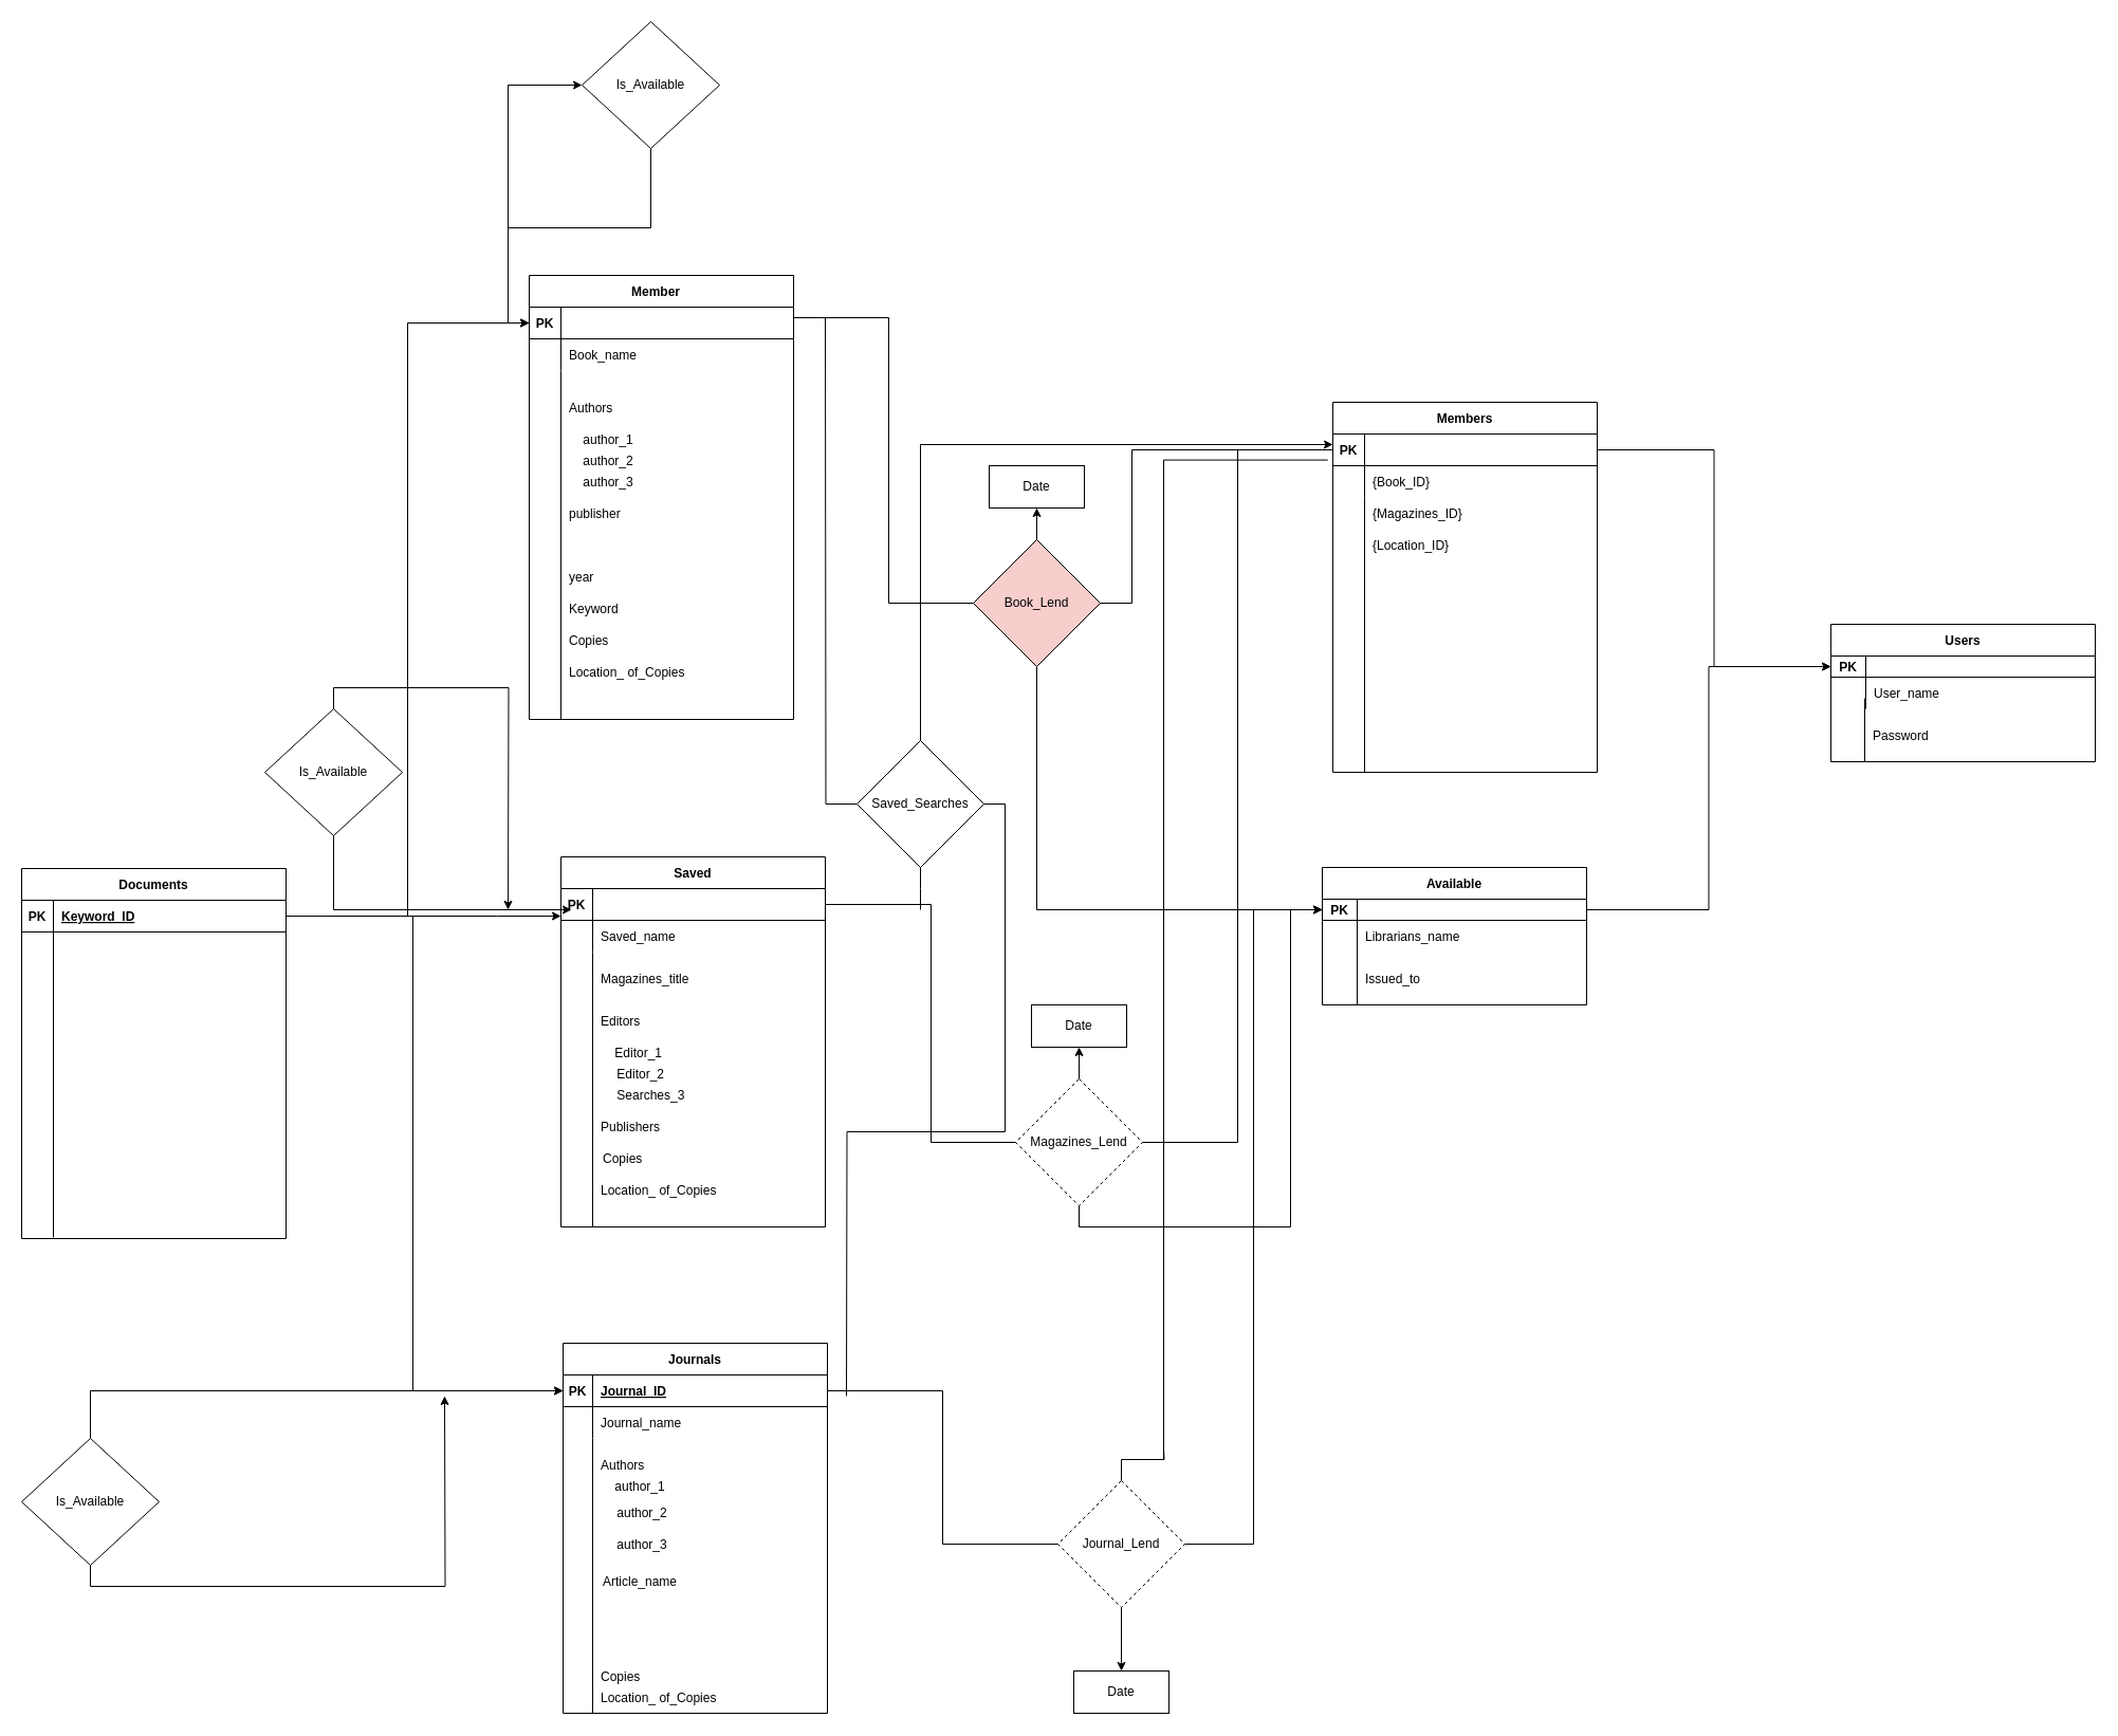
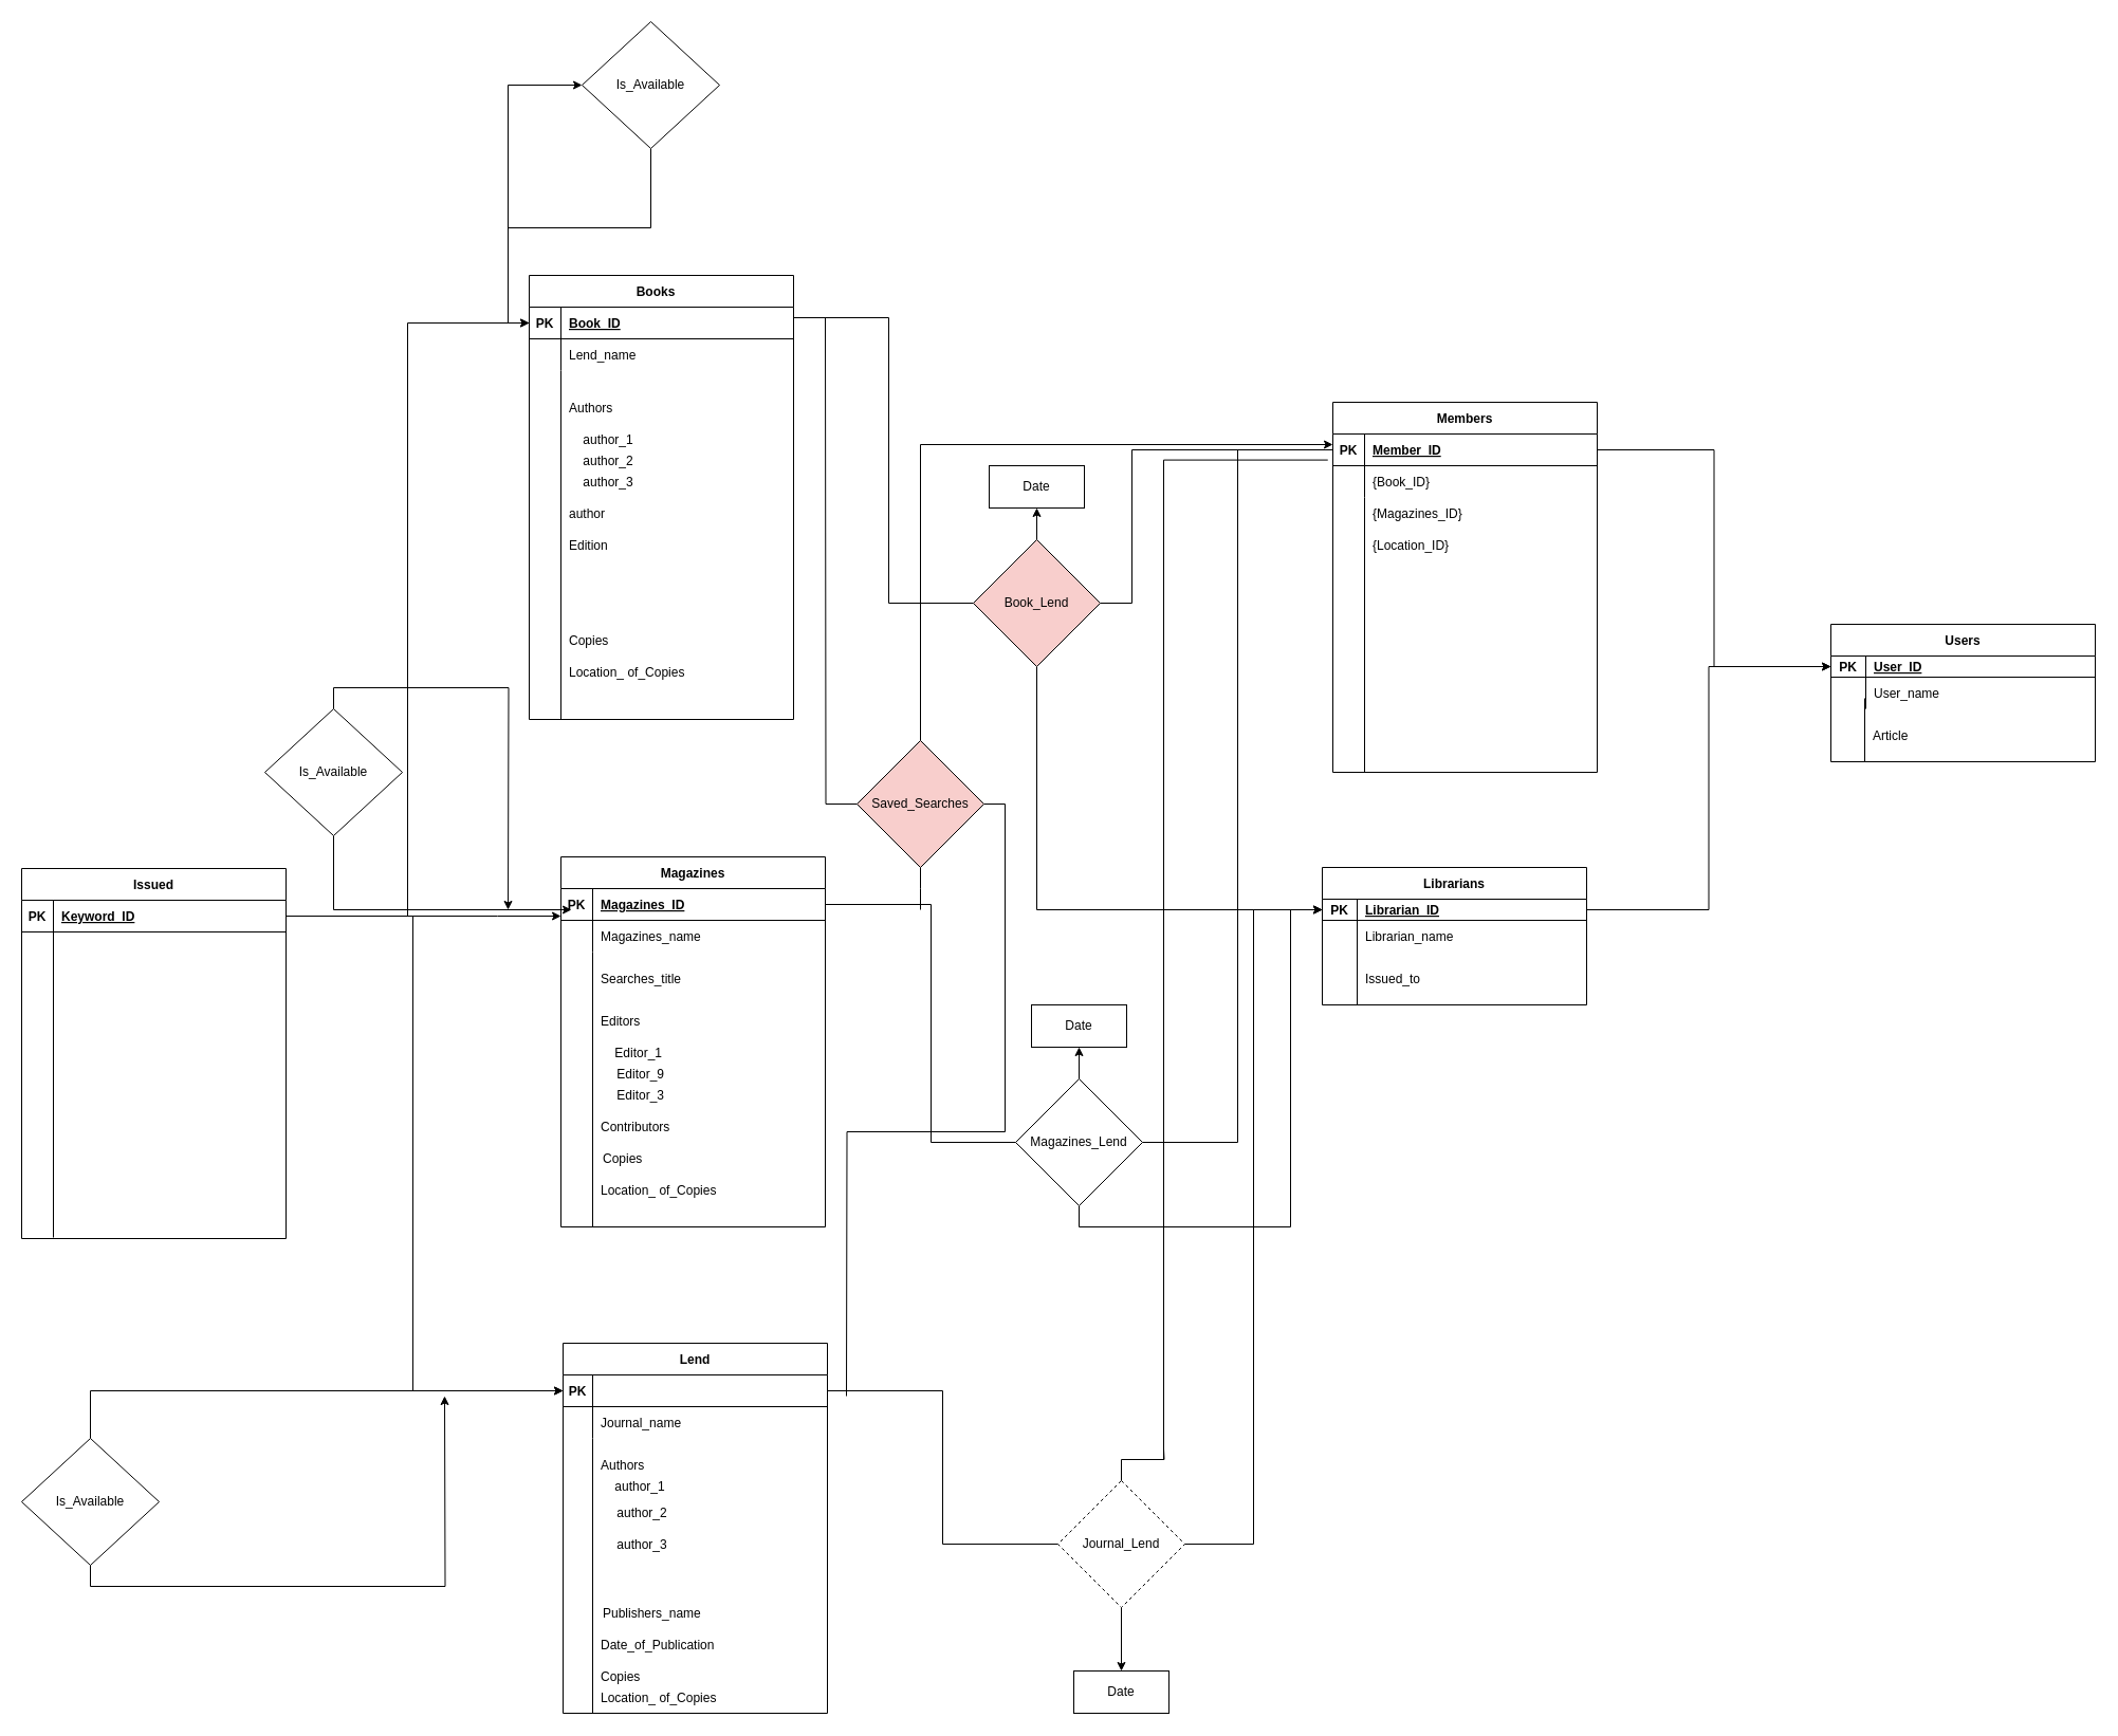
- <mxCell id="2" value="Member   " style="shape=table;startSize=30;container=1;collapsible=1;childLayout=tableLayout;fixedRows=1;rowLines=0;fontStyle=1;align=center;resizeLast=1;" parent="1" vertex="1"><mxGeometry x="500" y="260" width="250" height="420" as="geometry" /></mxCell>
+ <mxCell id="2" value="Books   " style="shape=table;startSize=30;container=1;collapsible=1;childLayout=tableLayout;fixedRows=1;rowLines=0;fontStyle=1;align=center;resizeLast=1;" parent="1" vertex="1"><mxGeometry x="500" y="260" width="250" height="420" as="geometry" /></mxCell>
+ <mxCell id="5" value="Book_ID" style="shape=partialRectangle;overflow=hidden;connectable=0;fillColor=none;top=0;left=0;bottom=0;right=0;align=left;spacingLeft=6;fontStyle=5;" parent="3" vertex="1"><mxGeometry x="30" width="220" height="30" as="geometry"><mxRectangle width="220" height="30" as="alternateBounds" /></mxGeometry></mxCell>
- <mxCell id="8" value="Book_name " style="shape=partialRectangle;overflow=hidden;connectable=0;fillColor=none;top=0;left=0;bottom=0;right=0;align=left;spacingLeft=6;" parent="6" vertex="1"><mxGeometry x="30" width="220" height="30" as="geometry"><mxRectangle width="220" height="30" as="alternateBounds" /></mxGeometry></mxCell>
+ <mxCell id="8" value="Lend_name " style="shape=partialRectangle;overflow=hidden;connectable=0;fillColor=none;top=0;left=0;bottom=0;right=0;align=left;spacingLeft=6;" parent="6" vertex="1"><mxGeometry x="30" width="220" height="30" as="geometry"><mxRectangle width="220" height="30" as="alternateBounds" /></mxGeometry></mxCell>
+ <mxCell id="75" value="Member_ID" style="shape=partialRectangle;overflow=hidden;connectable=0;fillColor=none;top=0;left=0;bottom=0;right=0;align=left;spacingLeft=6;fontStyle=5;" parent="73" vertex="1"><mxGeometry x="30" width="220" height="30" as="geometry"><mxRectangle width="220" height="30" as="alternateBounds" /></mxGeometry></mxCell>
- <mxCell id="32" value="publisher" style="shape=partialRectangle;overflow=hidden;connectable=0;fillColor=none;top=0;left=0;bottom=0;right=0;align=left;spacingLeft=6;" parent="30" vertex="1"><mxGeometry x="30" width="220" height="30" as="geometry"><mxRectangle width="220" height="30" as="alternateBounds" /></mxGeometry></mxCell>
+ <mxCell id="32" value="author" style="shape=partialRectangle;overflow=hidden;connectable=0;fillColor=none;top=0;left=0;bottom=0;right=0;align=left;spacingLeft=6;" parent="30" vertex="1"><mxGeometry x="30" width="220" height="30" as="geometry"><mxRectangle width="220" height="30" as="alternateBounds" /></mxGeometry></mxCell>
+ <mxCell id="35" value="Edition" style="shape=partialRectangle;overflow=hidden;connectable=0;fillColor=none;top=0;left=0;bottom=0;right=0;align=left;spacingLeft=6;" parent="33" vertex="1"><mxGeometry x="30" width="220" height="30" as="geometry"><mxRectangle width="220" height="30" as="alternateBounds" /></mxGeometry></mxCell>
- <mxCell id="38" value="year" style="shape=partialRectangle;overflow=hidden;connectable=0;fillColor=none;top=0;left=0;bottom=0;right=0;align=left;spacingLeft=6;" parent="36" vertex="1"><mxGeometry x="30" width="220" height="30" as="geometry"><mxRectangle width="220" height="30" as="alternateBounds" /></mxGeometry></mxCell>
- <mxCell id="41" value="Keyword" style="shape=partialRectangle;overflow=hidden;connectable=0;fillColor=none;top=0;left=0;bottom=0;right=0;align=left;spacingLeft=6;" parent="39" vertex="1"><mxGeometry x="30" width="220" height="30" as="geometry"><mxRectangle width="220" height="30" as="alternateBounds" /></mxGeometry></mxCell>
+ <mxCell id="130" value="User_ID" style="shape=partialRectangle;overflow=hidden;connectable=0;fillColor=none;top=0;left=0;bottom=0;right=0;align=left;spacingLeft=6;fontStyle=5;" vertex="1" parent="128"><mxGeometry x="33" width="217" height="20" as="geometry"><mxRectangle width="217" height="20" as="alternateBounds" /></mxGeometry></mxCell>
- <mxCell id="134" value="Password" style="shape=partialRectangle;overflow=hidden;connectable=0;fillColor=none;top=0;left=0;bottom=0;right=0;align=left;spacingLeft=6;" vertex="1" parent="1"><mxGeometry x="1763" y="680" width="217" height="30" as="geometry"><mxRectangle width="222" height="30" as="alternateBounds" /></mxGeometry></mxCell>
+ <mxCell id="134" value="Article" style="shape=partialRectangle;overflow=hidden;connectable=0;fillColor=none;top=0;left=0;bottom=0;right=0;align=left;spacingLeft=6;" vertex="1" parent="1"><mxGeometry x="1763" y="680" width="217" height="30" as="geometry"><mxRectangle width="222" height="30" as="alternateBounds" /></mxGeometry></mxCell>
- <mxCell id="115" value="Saved_Searches" style="rhombus;whiteSpace=wrap;html=1;" parent="1" vertex="1"><mxGeometry x="810" y="700" width="120" height="120" as="geometry" /></mxCell>
+ <mxCell id="115" value="Saved_Searches" style="rhombus;whiteSpace=wrap;html=1;fillColor=#f8cecc;" parent="1" vertex="1"><mxGeometry x="810" y="700" width="120" height="120" as="geometry" /></mxCell>
- <mxCell id="59" value="Saved" style="shape=table;startSize=30;container=1;collapsible=1;childLayout=tableLayout;fixedRows=1;rowLines=0;fontStyle=1;align=center;resizeLast=1;" parent="1" vertex="1"><mxGeometry x="530" y="810" width="250" height="350" as="geometry" /></mxCell>
+ <mxCell id="59" value="Magazines" style="shape=table;startSize=30;container=1;collapsible=1;childLayout=tableLayout;fixedRows=1;rowLines=0;fontStyle=1;align=center;resizeLast=1;" parent="1" vertex="1"><mxGeometry x="530" y="810" width="250" height="350" as="geometry" /></mxCell>
- <mxCell id="83" value="Available" style="shape=table;startSize=30;container=1;collapsible=1;childLayout=tableLayout;fixedRows=1;rowLines=0;fontStyle=1;align=center;resizeLast=1;" parent="1" vertex="1"><mxGeometry x="1250" y="820" width="250" height="130" as="geometry" /></mxCell>
+ <mxCell id="83" value="Librarians" style="shape=table;startSize=30;container=1;collapsible=1;childLayout=tableLayout;fixedRows=1;rowLines=0;fontStyle=1;align=center;resizeLast=1;" parent="1" vertex="1"><mxGeometry x="1250" y="820" width="250" height="130" as="geometry" /></mxCell>
- <mxCell id="116" value="Documents" style="shape=table;startSize=30;container=1;collapsible=1;childLayout=tableLayout;fixedRows=1;rowLines=0;fontStyle=1;align=center;resizeLast=1;" vertex="1" parent="1"><mxGeometry x="20" y="821" width="250" height="350" as="geometry" /></mxCell>
+ <mxCell id="116" value="Issued" style="shape=table;startSize=30;container=1;collapsible=1;childLayout=tableLayout;fixedRows=1;rowLines=0;fontStyle=1;align=center;resizeLast=1;" vertex="1" parent="1"><mxGeometry x="20" y="821" width="250" height="350" as="geometry" /></mxCell>
+ <mxCell id="62" value="Magazines_ID" style="shape=partialRectangle;overflow=hidden;connectable=0;fillColor=none;top=0;left=0;bottom=0;right=0;align=left;spacingLeft=6;fontStyle=5;" parent="60" vertex="1"><mxGeometry x="30" width="220" height="30" as="geometry"><mxRectangle width="220" height="30" as="alternateBounds" /></mxGeometry></mxCell>
+ <mxCell id="86" value="Librarian_ID" style="shape=partialRectangle;overflow=hidden;connectable=0;fillColor=none;top=0;left=0;bottom=0;right=0;align=left;spacingLeft=6;fontStyle=5;" parent="84" vertex="1"><mxGeometry x="33" width="217" height="20" as="geometry"><mxRectangle width="217" height="20" as="alternateBounds" /></mxGeometry></mxCell>
- <mxCell id="65" value="Saved_name " style="shape=partialRectangle;overflow=hidden;connectable=0;fillColor=none;top=0;left=0;bottom=0;right=0;align=left;spacingLeft=6;" parent="63" vertex="1"><mxGeometry x="30" width="220" height="30" as="geometry"><mxRectangle width="220" height="30" as="alternateBounds" /></mxGeometry></mxCell>
+ <mxCell id="65" value="Magazines_name " style="shape=partialRectangle;overflow=hidden;connectable=0;fillColor=none;top=0;left=0;bottom=0;right=0;align=left;spacingLeft=6;" parent="63" vertex="1"><mxGeometry x="30" width="220" height="30" as="geometry"><mxRectangle width="220" height="30" as="alternateBounds" /></mxGeometry></mxCell>
- <mxCell id="89" value="Librarians_name " style="shape=partialRectangle;overflow=hidden;connectable=0;fillColor=none;top=0;left=0;bottom=0;right=0;align=left;spacingLeft=6;" parent="87" vertex="1"><mxGeometry x="33" width="217" height="30" as="geometry"><mxRectangle width="217" height="30" as="alternateBounds" /></mxGeometry></mxCell>
+ <mxCell id="89" value="Librarian_name " style="shape=partialRectangle;overflow=hidden;connectable=0;fillColor=none;top=0;left=0;bottom=0;right=0;align=left;spacingLeft=6;" parent="87" vertex="1"><mxGeometry x="33" width="217" height="30" as="geometry"><mxRectangle width="217" height="30" as="alternateBounds" /></mxGeometry></mxCell>
- <mxCell id="67" value="Magazines_title" style="shape=partialRectangle;overflow=hidden;connectable=0;fillColor=none;top=0;left=0;bottom=0;right=0;align=left;spacingLeft=6;" parent="1" vertex="1"><mxGeometry x="560" y="910" width="220" height="30" as="geometry"><mxRectangle width="220" height="30" as="alternateBounds" /></mxGeometry></mxCell>
+ <mxCell id="67" value="Searches_title" style="shape=partialRectangle;overflow=hidden;connectable=0;fillColor=none;top=0;left=0;bottom=0;right=0;align=left;spacingLeft=6;" parent="1" vertex="1"><mxGeometry x="560" y="910" width="220" height="30" as="geometry"><mxRectangle width="220" height="30" as="alternateBounds" /></mxGeometry></mxCell>
- <mxCell id="69" value="    Editor_2" style="shape=partialRectangle;overflow=hidden;connectable=0;fillColor=none;top=0;left=0;bottom=0;right=0;align=left;spacingLeft=6;" parent="1" vertex="1"><mxGeometry x="562" y="1000" width="220" height="30" as="geometry"><mxRectangle width="220" height="30" as="alternateBounds" /></mxGeometry></mxCell>
+ <mxCell id="69" value="    Editor_9" style="shape=partialRectangle;overflow=hidden;connectable=0;fillColor=none;top=0;left=0;bottom=0;right=0;align=left;spacingLeft=6;" parent="1" vertex="1"><mxGeometry x="562" y="1000" width="220" height="30" as="geometry"><mxRectangle width="220" height="30" as="alternateBounds" /></mxGeometry></mxCell>
- <mxCell id="70" value="    Searches_3" style="shape=partialRectangle;overflow=hidden;connectable=0;fillColor=none;top=0;left=0;bottom=0;right=0;align=left;spacingLeft=6;" parent="1" vertex="1"><mxGeometry x="562" y="1020" width="220" height="30" as="geometry"><mxRectangle width="220" height="30" as="alternateBounds" /></mxGeometry></mxCell>
+ <mxCell id="70" value="    Editor_3" style="shape=partialRectangle;overflow=hidden;connectable=0;fillColor=none;top=0;left=0;bottom=0;right=0;align=left;spacingLeft=6;" parent="1" vertex="1"><mxGeometry x="562" y="1020" width="220" height="30" as="geometry"><mxRectangle width="220" height="30" as="alternateBounds" /></mxGeometry></mxCell>
- <mxCell id="71" value="Publishers" style="shape=partialRectangle;overflow=hidden;connectable=0;fillColor=none;top=0;left=0;bottom=0;right=0;align=left;spacingLeft=6;" parent="1" vertex="1"><mxGeometry x="560" y="1050" width="220" height="30" as="geometry"><mxRectangle width="220" height="30" as="alternateBounds" /></mxGeometry></mxCell>
+ <mxCell id="71" value="Contributors" style="shape=partialRectangle;overflow=hidden;connectable=0;fillColor=none;top=0;left=0;bottom=0;right=0;align=left;spacingLeft=6;" parent="1" vertex="1"><mxGeometry x="560" y="1050" width="220" height="30" as="geometry"><mxRectangle width="220" height="30" as="alternateBounds" /></mxGeometry></mxCell>
- <mxCell id="102" value="Magazines_Lend" style="rhombus;whiteSpace=wrap;html=1;dashed=1;" parent="1" vertex="1"><mxGeometry x="960" y="1020" width="120" height="120" as="geometry" /></mxCell>
+ <mxCell id="102" value="Magazines_Lend" style="rhombus;whiteSpace=wrap;html=1;" parent="1" vertex="1"><mxGeometry x="960" y="1020" width="120" height="120" as="geometry" /></mxCell>
- <mxCell id="13" value="Journals" style="shape=table;startSize=30;container=1;collapsible=1;childLayout=tableLayout;fixedRows=1;rowLines=0;fontStyle=1;align=center;resizeLast=1;" parent="1" vertex="1"><mxGeometry x="532" y="1270" width="250" height="350" as="geometry" /></mxCell>
+ <mxCell id="13" value="Lend" style="shape=table;startSize=30;container=1;collapsible=1;childLayout=tableLayout;fixedRows=1;rowLines=0;fontStyle=1;align=center;resizeLast=1;" parent="1" vertex="1"><mxGeometry x="532" y="1270" width="250" height="350" as="geometry" /></mxCell>
- <mxCell id="16" value="Journal_ID" style="shape=partialRectangle;overflow=hidden;connectable=0;fillColor=none;top=0;left=0;bottom=0;right=0;align=left;spacingLeft=6;fontStyle=5;" parent="14" vertex="1"><mxGeometry x="28" width="222" height="30" as="geometry"><mxRectangle width="222" height="30" as="alternateBounds" /></mxGeometry></mxCell>
- <mxCell id="56" value="Article_name" style="shape=partialRectangle;overflow=hidden;connectable=0;fillColor=none;top=0;left=0;bottom=0;right=0;align=left;spacingLeft=6;" parent="1" vertex="1"><mxGeometry x="562" y="1480" width="220" height="30" as="geometry"><mxRectangle width="220" height="30" as="alternateBounds" /></mxGeometry></mxCell>
+ <mxCell id="57" value="Publishers_name" style="shape=partialRectangle;overflow=hidden;connectable=0;fillColor=none;top=0;left=0;bottom=0;right=0;align=left;spacingLeft=6;" parent="1" vertex="1"><mxGeometry x="562" y="1510" width="220" height="30" as="geometry"><mxRectangle width="220" height="30" as="alternateBounds" /></mxGeometry></mxCell>
+ <mxCell id="58" value="Date_of_Publication" style="shape=partialRectangle;overflow=hidden;connectable=0;fillColor=none;top=0;left=0;bottom=0;right=0;align=left;spacingLeft=6;" parent="1" vertex="1"><mxGeometry x="560" y="1540" width="220" height="30" as="geometry"><mxRectangle width="220" height="30" as="alternateBounds" /></mxGeometry></mxCell>
